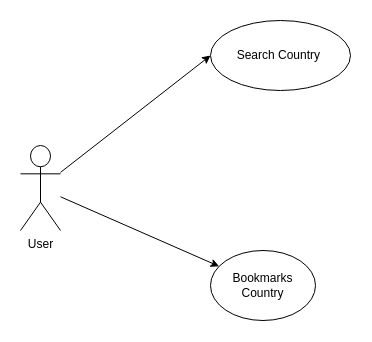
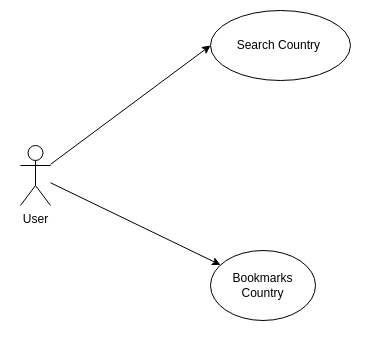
- <mxCell id="2" value="Search Country&amp;nbsp;" style="ellipse;whiteSpace=wrap;html=1;" parent="1" vertex="1"><mxGeometry x="210" y="20" width="140" height="70" as="geometry" /></mxCell>
+ <mxCell id="2" value="Search Country&amp;nbsp;" style="ellipse;whiteSpace=wrap;html=1;" parent="1" vertex="1"><mxGeometry x="210" y="10" width="140" height="70" as="geometry" /></mxCell>
- <mxCell id="5" value="User" style="shape=umlActor;verticalLabelPosition=bottom;verticalAlign=top;html=1;" parent="1" vertex="1"><mxGeometry x="20" y="145" width="40" height="85" as="geometry" /></mxCell>
+ <mxCell id="5" value="User" style="shape=umlActor;verticalLabelPosition=bottom;verticalAlign=top;html=1;" parent="1" vertex="1"><mxGeometry x="20" y="145" width="30" height="60" as="geometry" /></mxCell>
